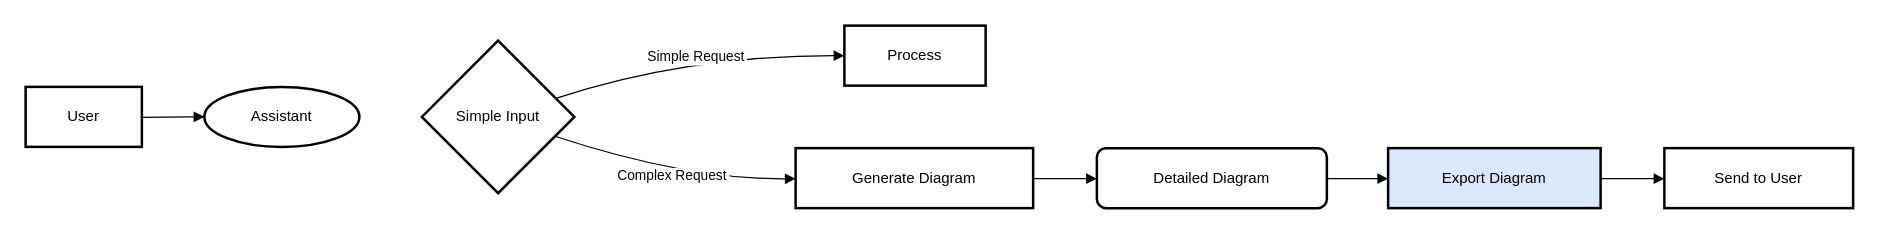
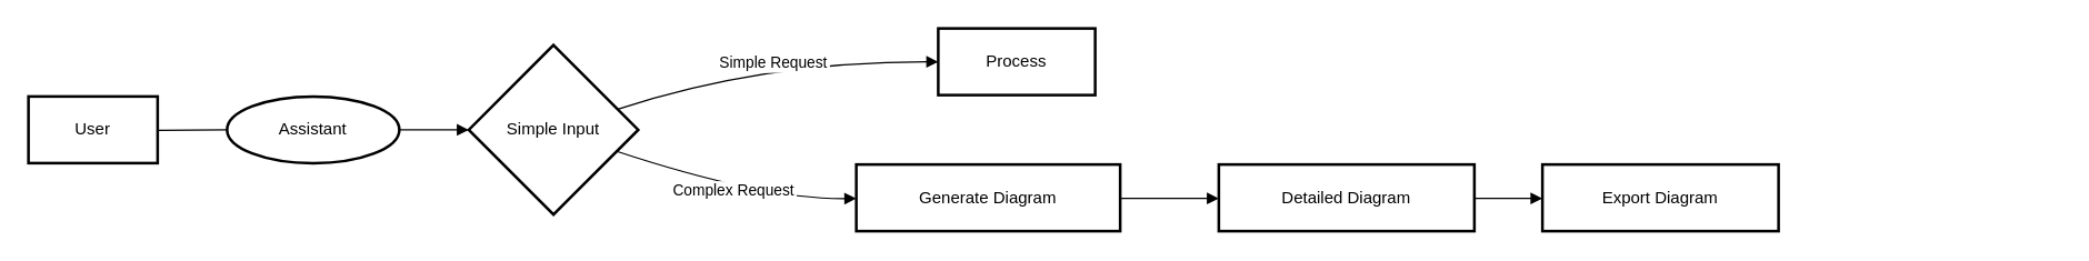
- <mxCell id="10" value="" style="curved=1;startArrow=none;endArrow=block;exitX=1;exitY=0.51;entryX=0;entryY=0.51;" edge="1" parent="1" source="2" target="3"><mxGeometry relative="1" as="geometry"><Array as="points" /></mxGeometry></mxCell>
+ <mxCell id="10" value="" style="curved=1;startArrow=none;endArrow=none;exitX=1;exitY=0.51;entryX=0;entryY=0.51;" edge="1" parent="1" source="2" target="3"><mxGeometry relative="1" as="geometry"><Array as="points" /></mxGeometry></mxCell>
+ <mxCell id="11" value="" style="curved=1;startArrow=none;endArrow=block;exitX=1;exitY=0.51;entryX=0;entryY=0.5;" edge="1" parent="1" source="3" target="4"><mxGeometry relative="1" as="geometry"><Array as="points" /></mxGeometry></mxCell>
- <mxCell id="6" value="Generate Diagram" style="whiteSpace=wrap;strokeWidth=2;" vertex="1" parent="1"><mxGeometry x="636" y="118" width="190" height="48" as="geometry" /></mxCell>
+ <mxCell id="6" value="Generate Diagram" style="whiteSpace=wrap;strokeWidth=2;" vertex="1" parent="1"><mxGeometry x="616" y="118" width="190" height="48" as="geometry" /></mxCell>
- <mxCell id="7" value="Detailed Diagram" style="whiteSpace=wrap;strokeWidth=2;rounded=1;" vertex="1" parent="1"><mxGeometry x="877" y="118" width="184" height="48" as="geometry" /></mxCell>
+ <mxCell id="7" value="Detailed Diagram" style="whiteSpace=wrap;strokeWidth=2;" vertex="1" parent="1"><mxGeometry x="877" y="118" width="184" height="48" as="geometry" /></mxCell>
- <mxCell id="8" value="Export Diagram" style="whiteSpace=wrap;strokeWidth=2;fillColor=#dae8fc;" vertex="1" parent="1"><mxGeometry x="1110" y="118" width="170" height="48" as="geometry" /></mxCell>
+ <mxCell id="8" value="Export Diagram" style="whiteSpace=wrap;strokeWidth=2;" vertex="1" parent="1"><mxGeometry x="1110" y="118" width="170" height="48" as="geometry" /></mxCell>
- <mxCell id="9" value="Send to User" style="whiteSpace=wrap;strokeWidth=2;" vertex="1" parent="1"><mxGeometry x="1331" y="118" width="151" height="48" as="geometry" /></mxCell>
- <mxCell id="16" value="" style="curved=1;startArrow=none;endArrow=block;exitX=1;exitY=0.51;entryX=0;entryY=0.51;" edge="1" parent="1" source="8" target="9"><mxGeometry relative="1" as="geometry"><Array as="points" /></mxGeometry></mxCell>
